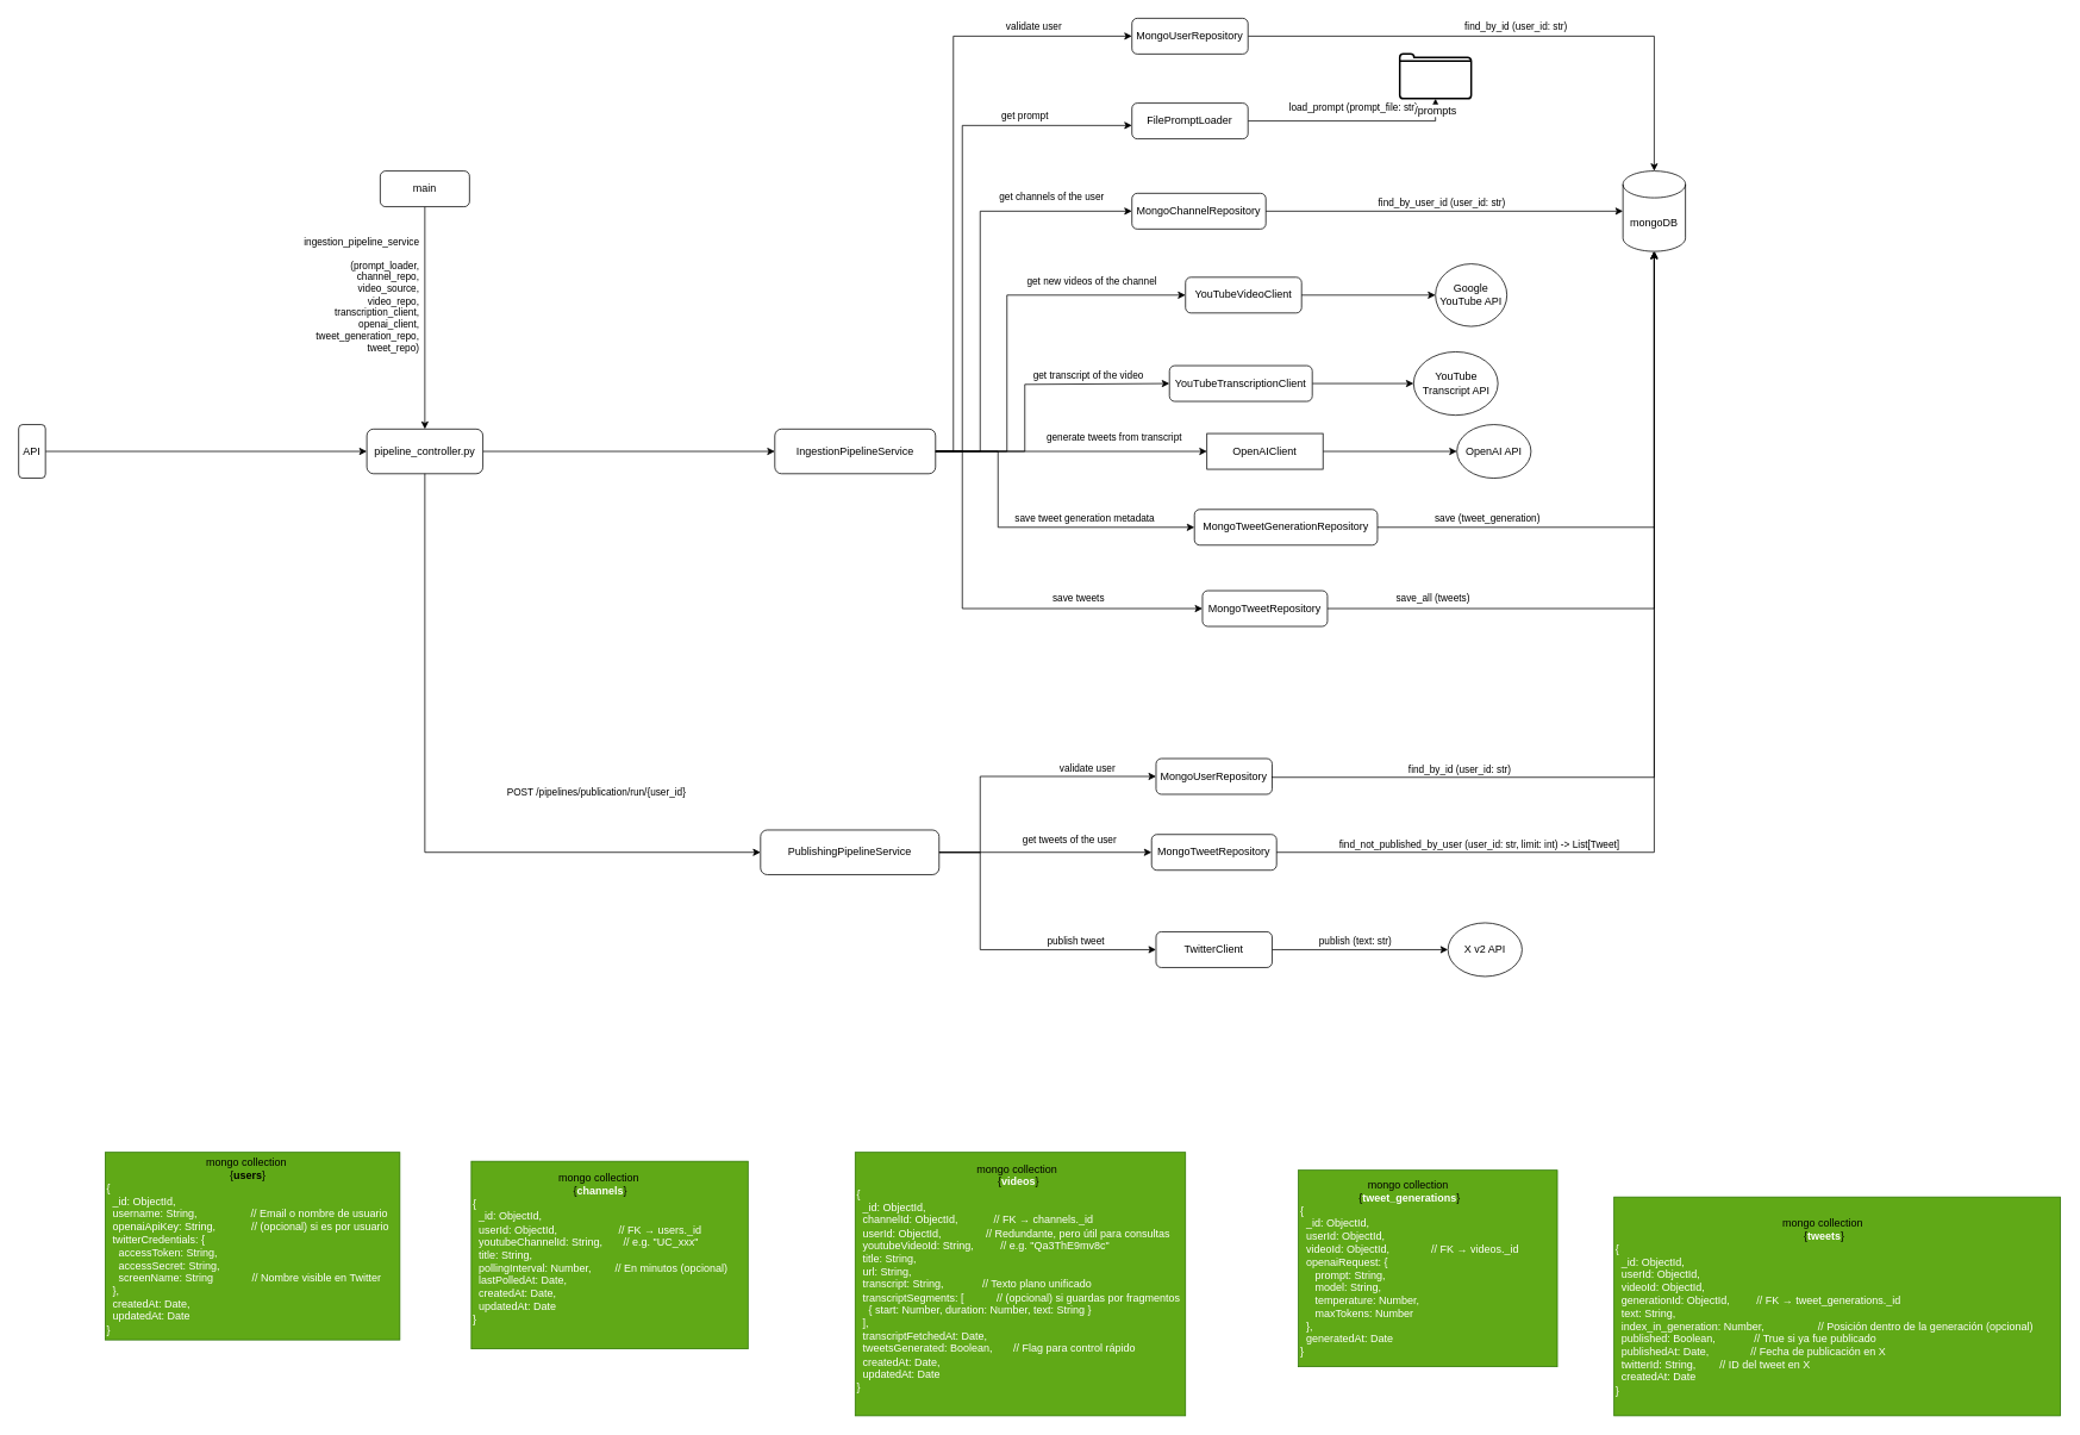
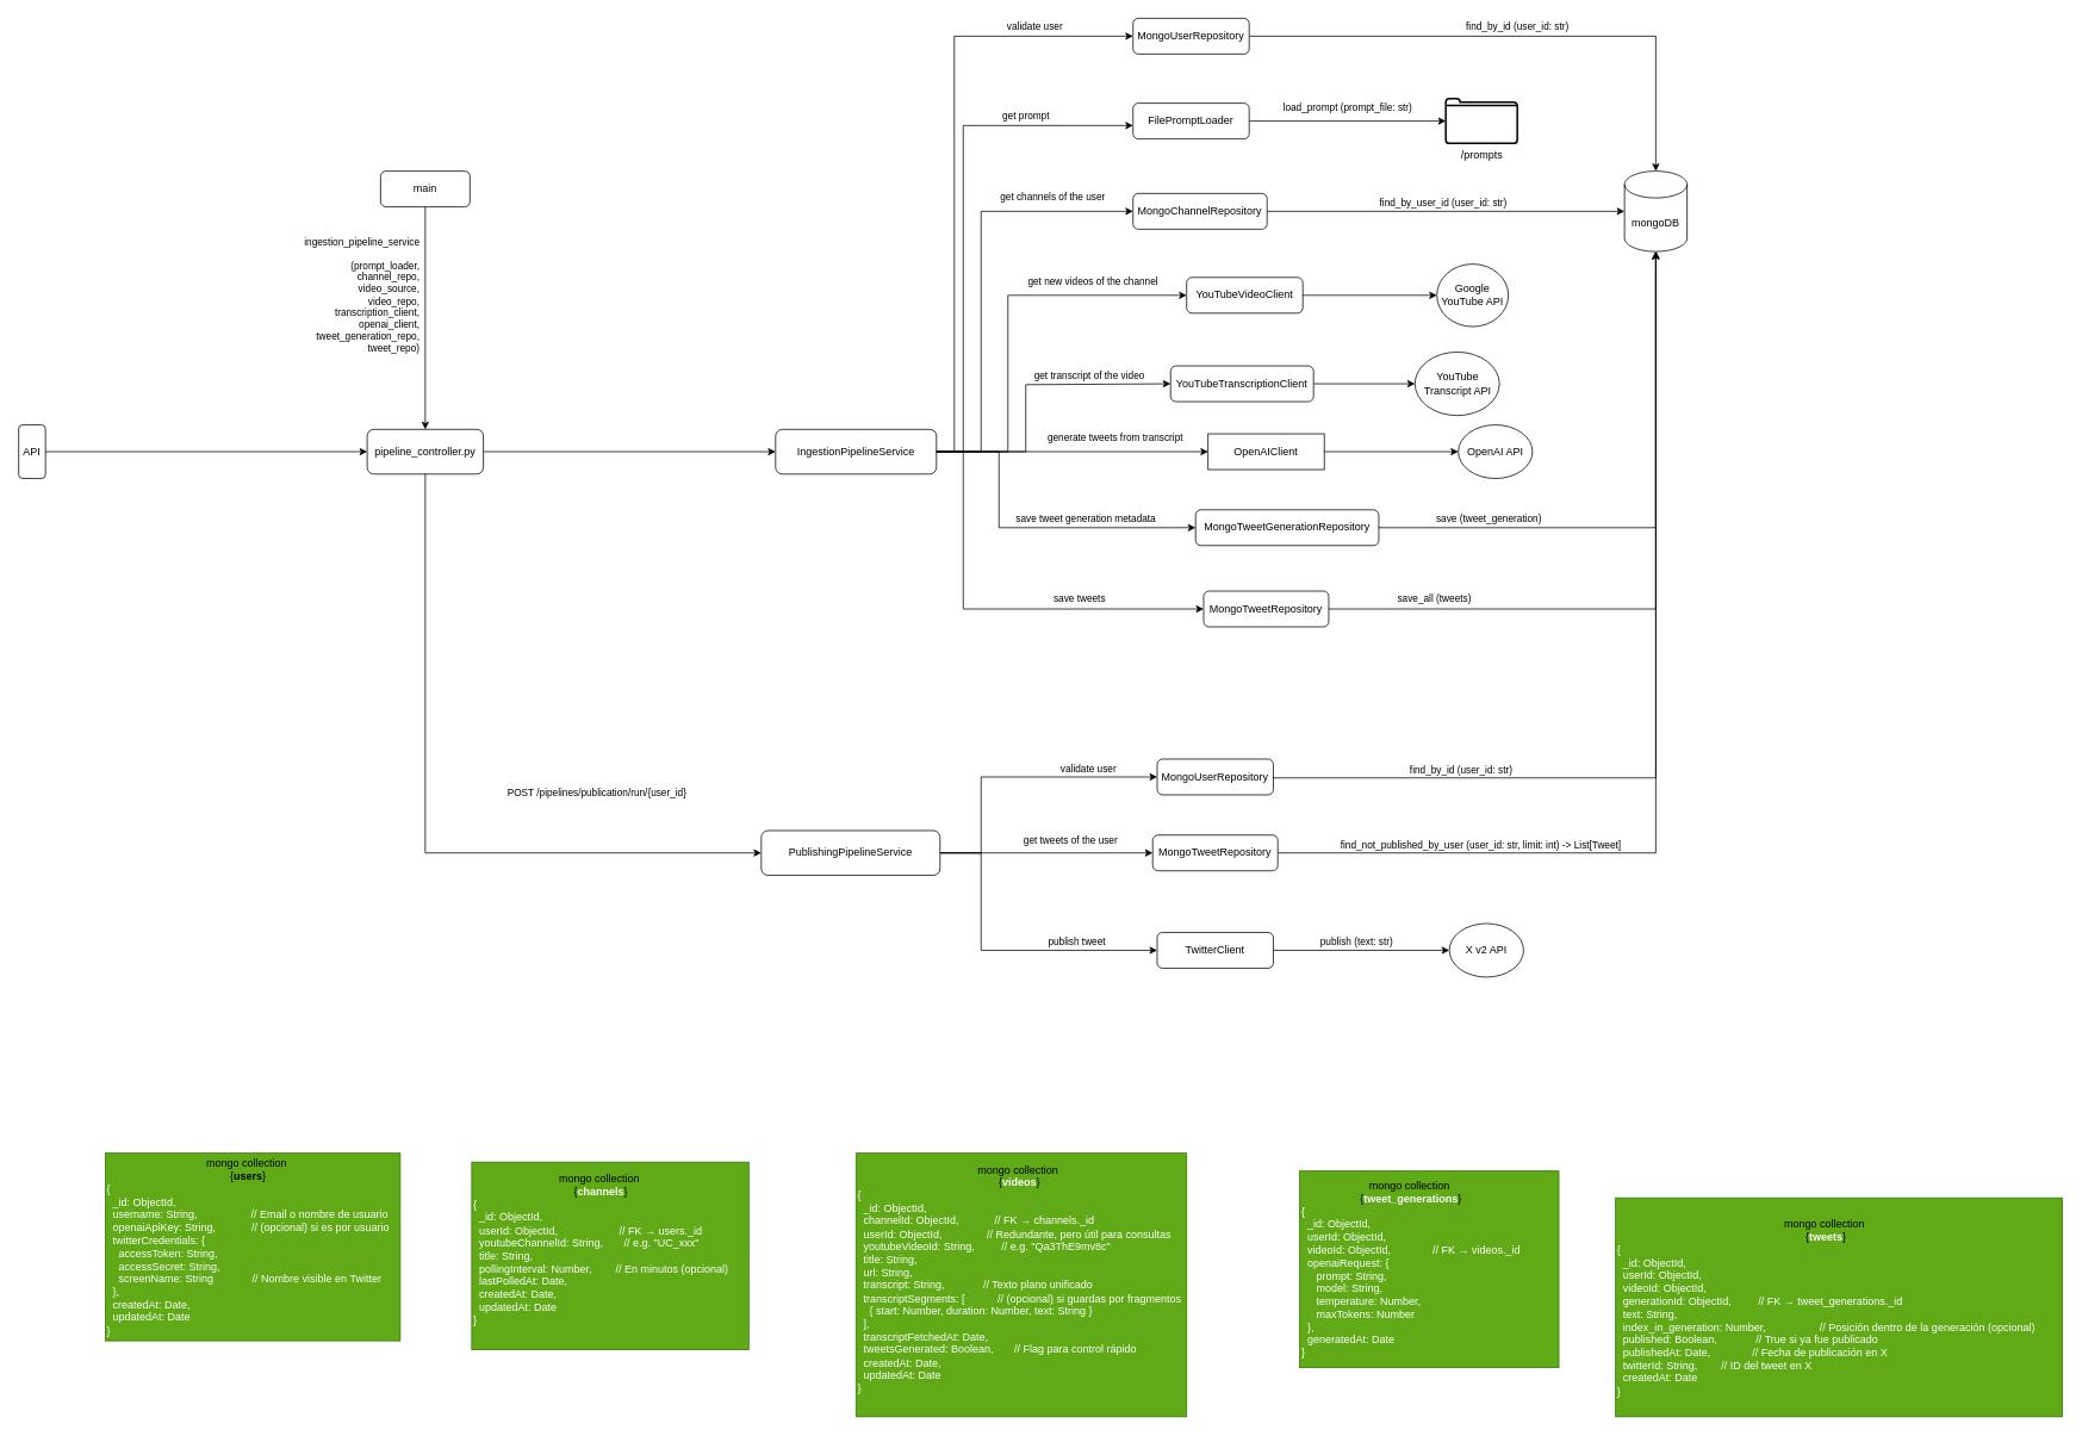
- <mxCell id="38" value="&lt;span&gt;/prompts&lt;/span&gt;" style="html=1;verticalLabelPosition=bottom;align=center;labelBackgroundColor=#ffffff;verticalAlign=top;strokeWidth=2;shadow=0;dashed=0;shape=mxgraph.ios7.icons.folder;" parent="1" vertex="1"><mxGeometry x="1567" y="60" width="80" height="50" as="geometry" /></mxCell>
+ <mxCell id="38" value="&lt;span&gt;/prompts&lt;/span&gt;" style="html=1;verticalLabelPosition=bottom;align=center;labelBackgroundColor=#ffffff;verticalAlign=top;strokeWidth=2;shadow=0;dashed=0;shape=mxgraph.ios7.icons.folder;" parent="1" vertex="1"><mxGeometry x="1617" y="110" width="80" height="50" as="geometry" /></mxCell>
